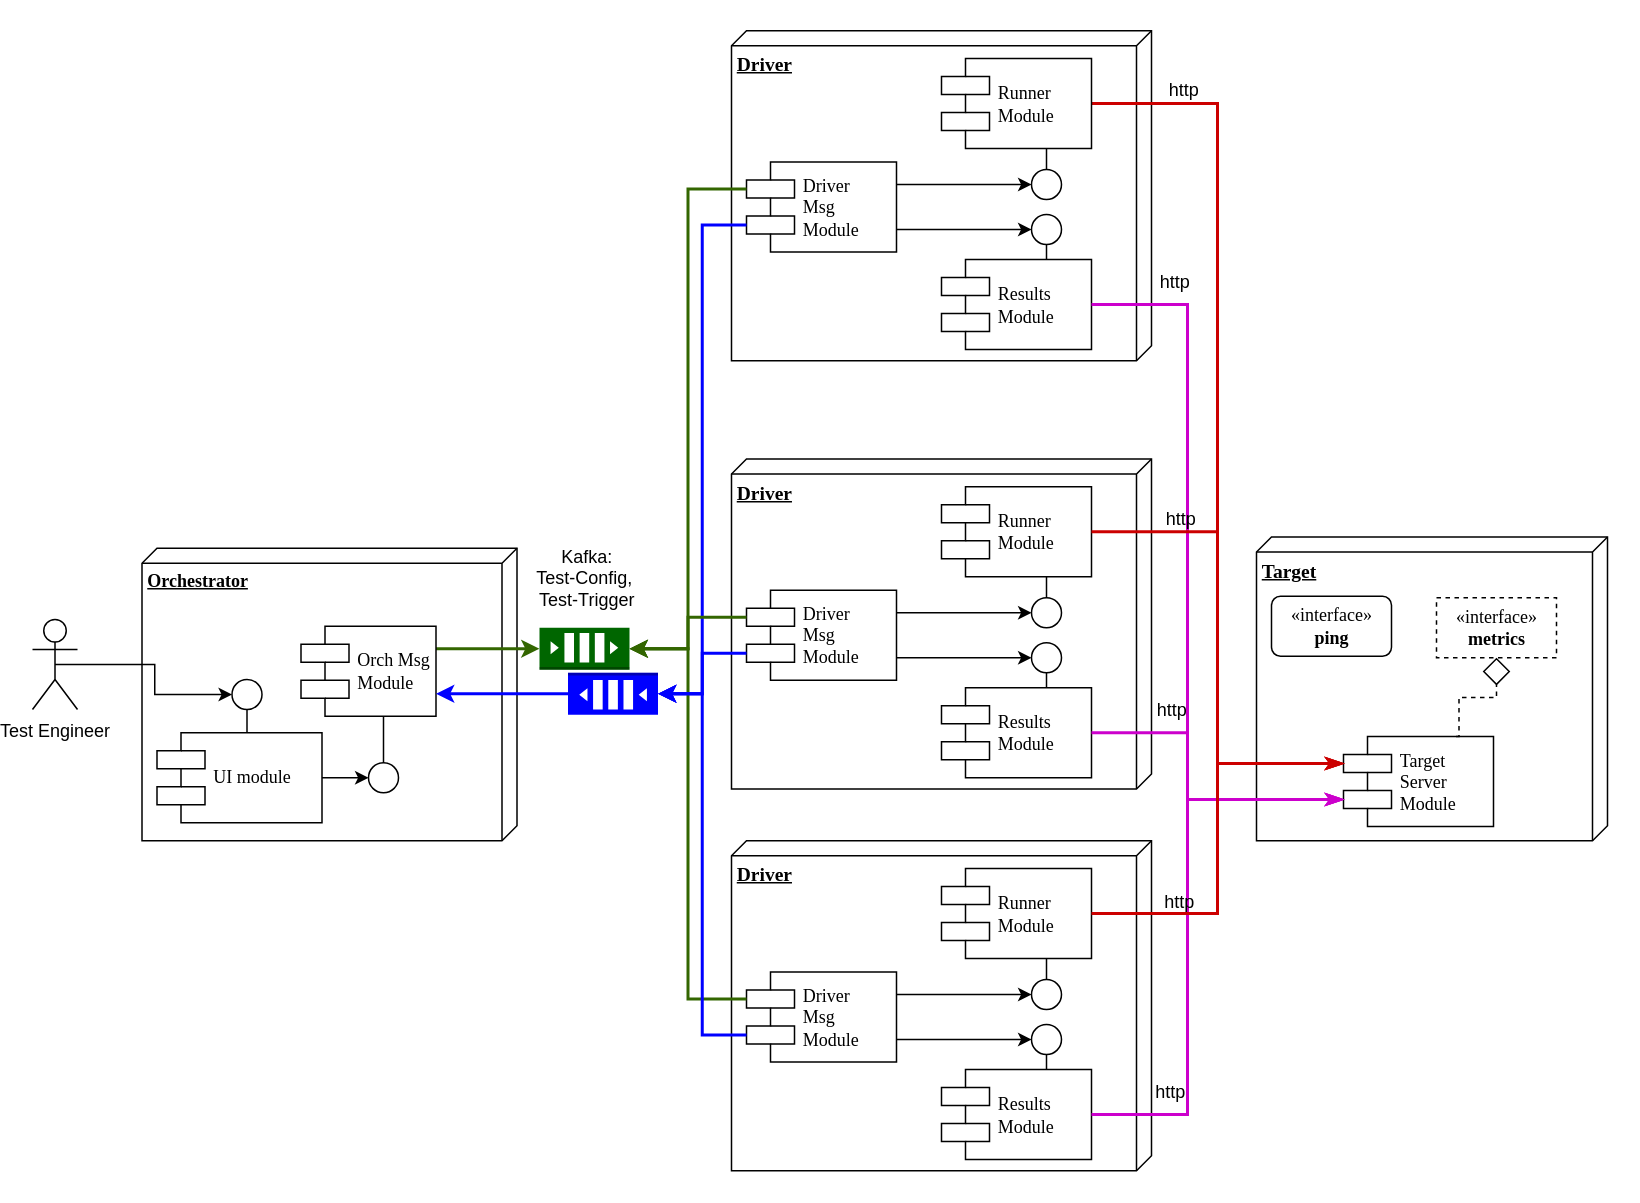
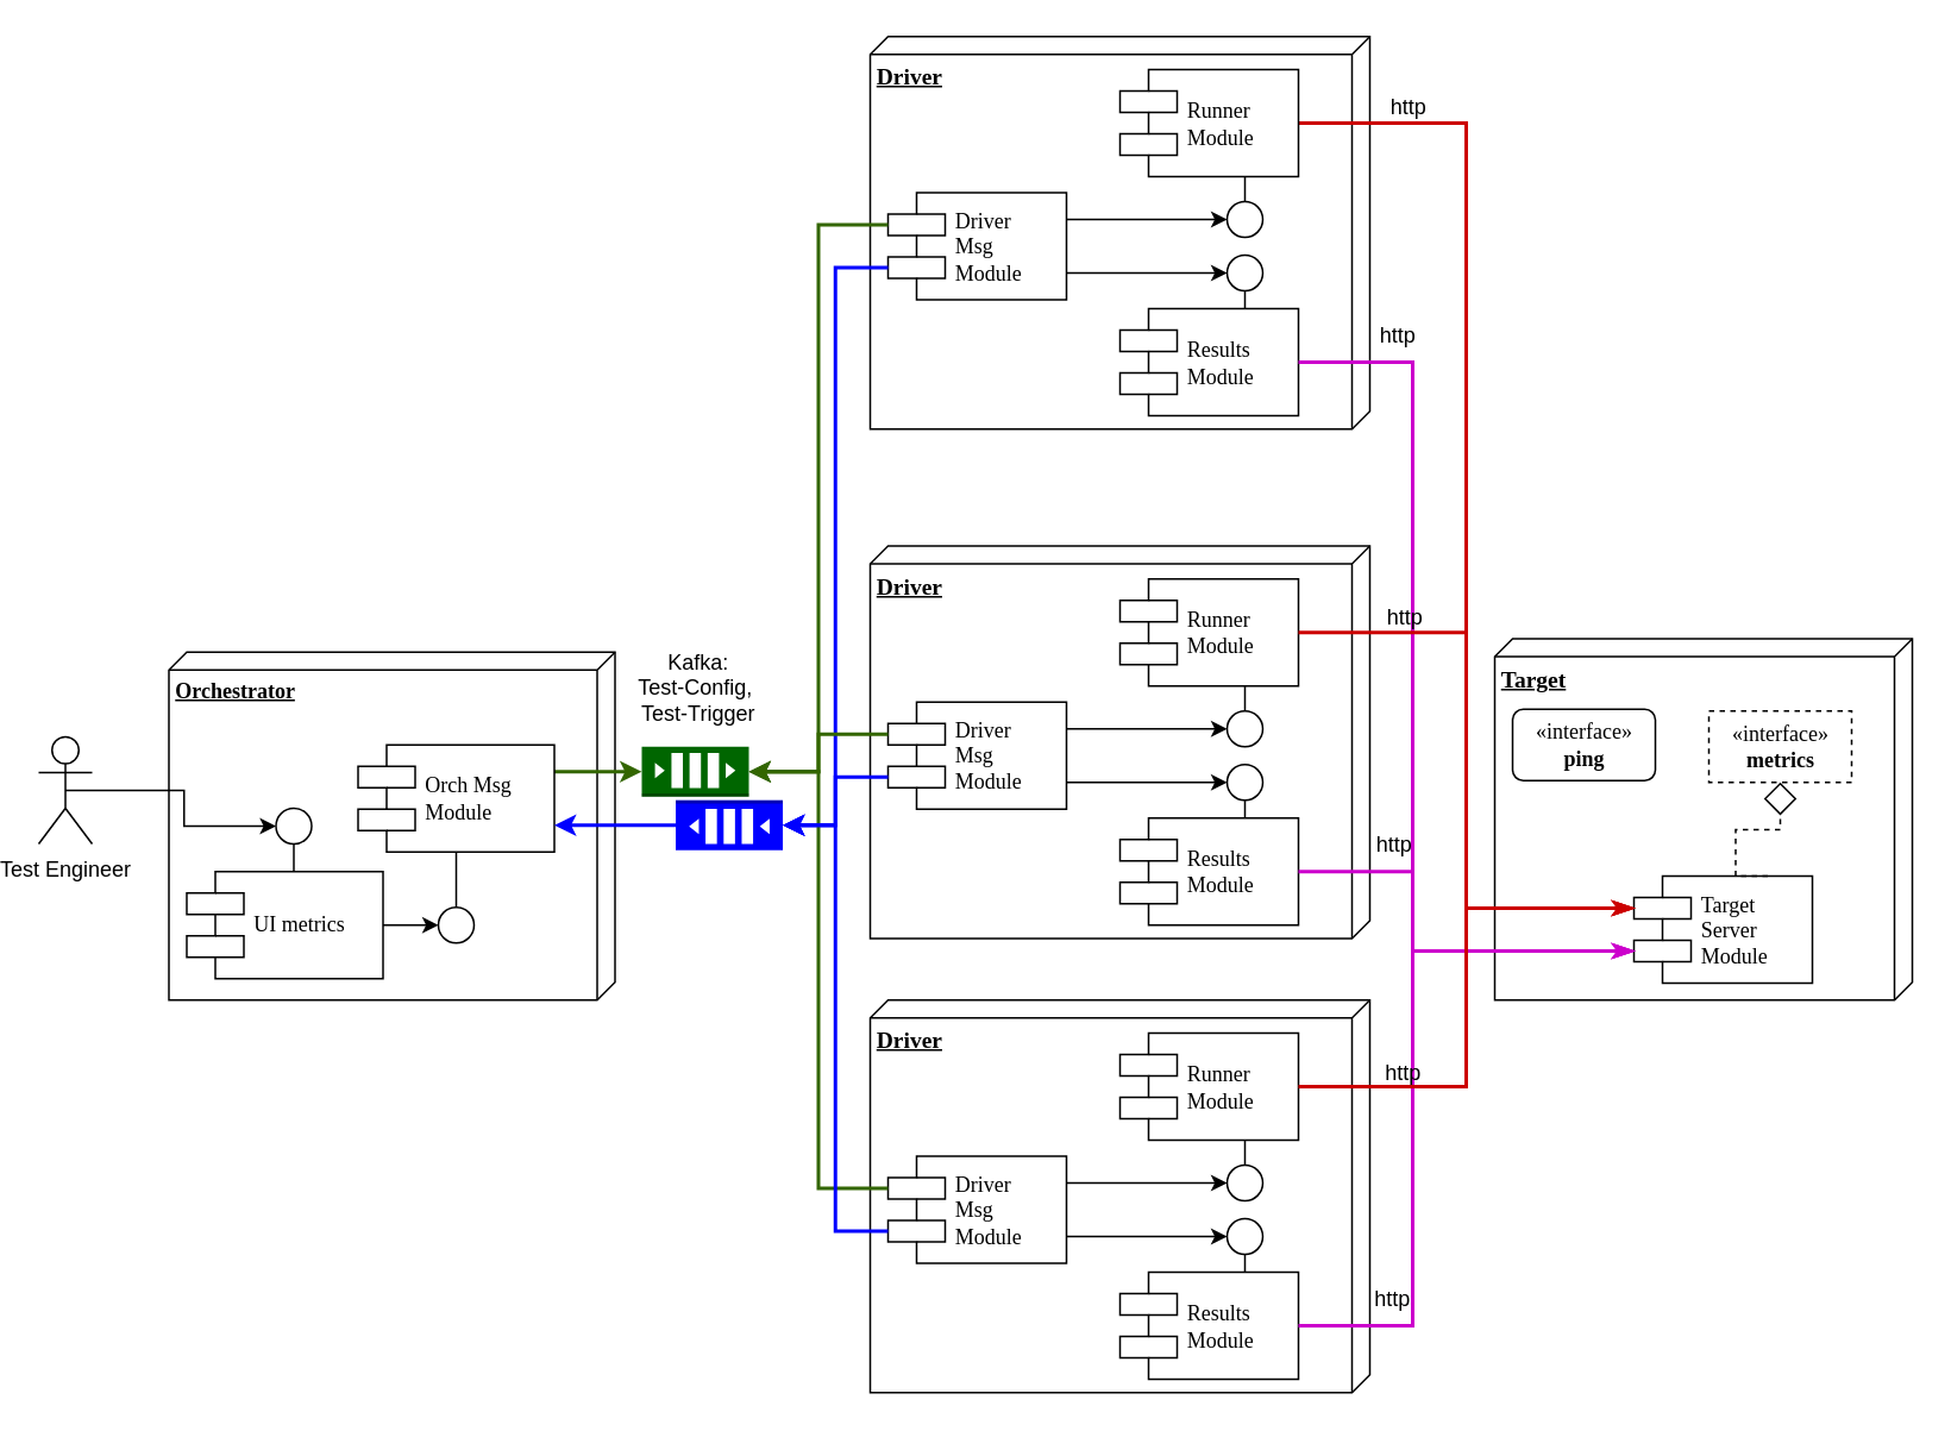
- <mxCell id="20" value="Orch Msg&amp;nbsp;&lt;br&gt;Module" style="shape=component;align=left;spacingLeft=36;rounded=0;shadow=0;comic=0;labelBackgroundColor=none;strokeWidth=1;fontFamily=Verdana;fontSize=12;html=1;" vertex="1" parent="1"><mxGeometry x="199" y="417" width="90" height="60" as="geometry" /></mxCell>
+ <mxCell id="20" value="Orch Msg&amp;nbsp;&lt;br&gt;Module" style="shape=component;align=left;spacingLeft=36;rounded=0;shadow=0;comic=0;labelBackgroundColor=none;strokeWidth=1;fontFamily=Verdana;fontSize=12;html=1;" vertex="1" parent="1"><mxGeometry x="199" y="417" width="110" height="60" as="geometry" /></mxCell>
- <mxCell id="7" value="UI module" style="shape=component;align=left;spacingLeft=36;rounded=0;shadow=0;comic=0;labelBackgroundColor=none;strokeWidth=1;fontFamily=Verdana;fontSize=12;html=1;" parent="1" vertex="1"><mxGeometry x="103" y="488" width="110" height="60" as="geometry" /></mxCell>
+ <mxCell id="7" value="UI metrics" style="shape=component;align=left;spacingLeft=36;rounded=0;shadow=0;comic=0;labelBackgroundColor=none;strokeWidth=1;fontFamily=Verdana;fontSize=12;html=1;" parent="1" vertex="1"><mxGeometry x="103" y="488" width="110" height="60" as="geometry" /></mxCell>
- <mxCell id="12" value="Target &lt;br&gt;Server&lt;br&gt;Module" style="shape=component;align=left;spacingLeft=36;rounded=0;shadow=0;comic=0;labelBackgroundColor=none;strokeWidth=1;fontFamily=Verdana;fontSize=12;html=1;" parent="1" vertex="1"><mxGeometry x="894" y="490.5" width="100" height="60" as="geometry" /></mxCell>
+ <mxCell id="12" value="Target &lt;br&gt;Server&lt;br&gt;Module" style="shape=component;align=left;spacingLeft=36;rounded=0;shadow=0;comic=0;labelBackgroundColor=none;strokeWidth=1;fontFamily=Verdana;fontSize=12;html=1;" parent="1" vertex="1"><mxGeometry x="914" y="490.5" width="100" height="60" as="geometry" /></mxCell>
